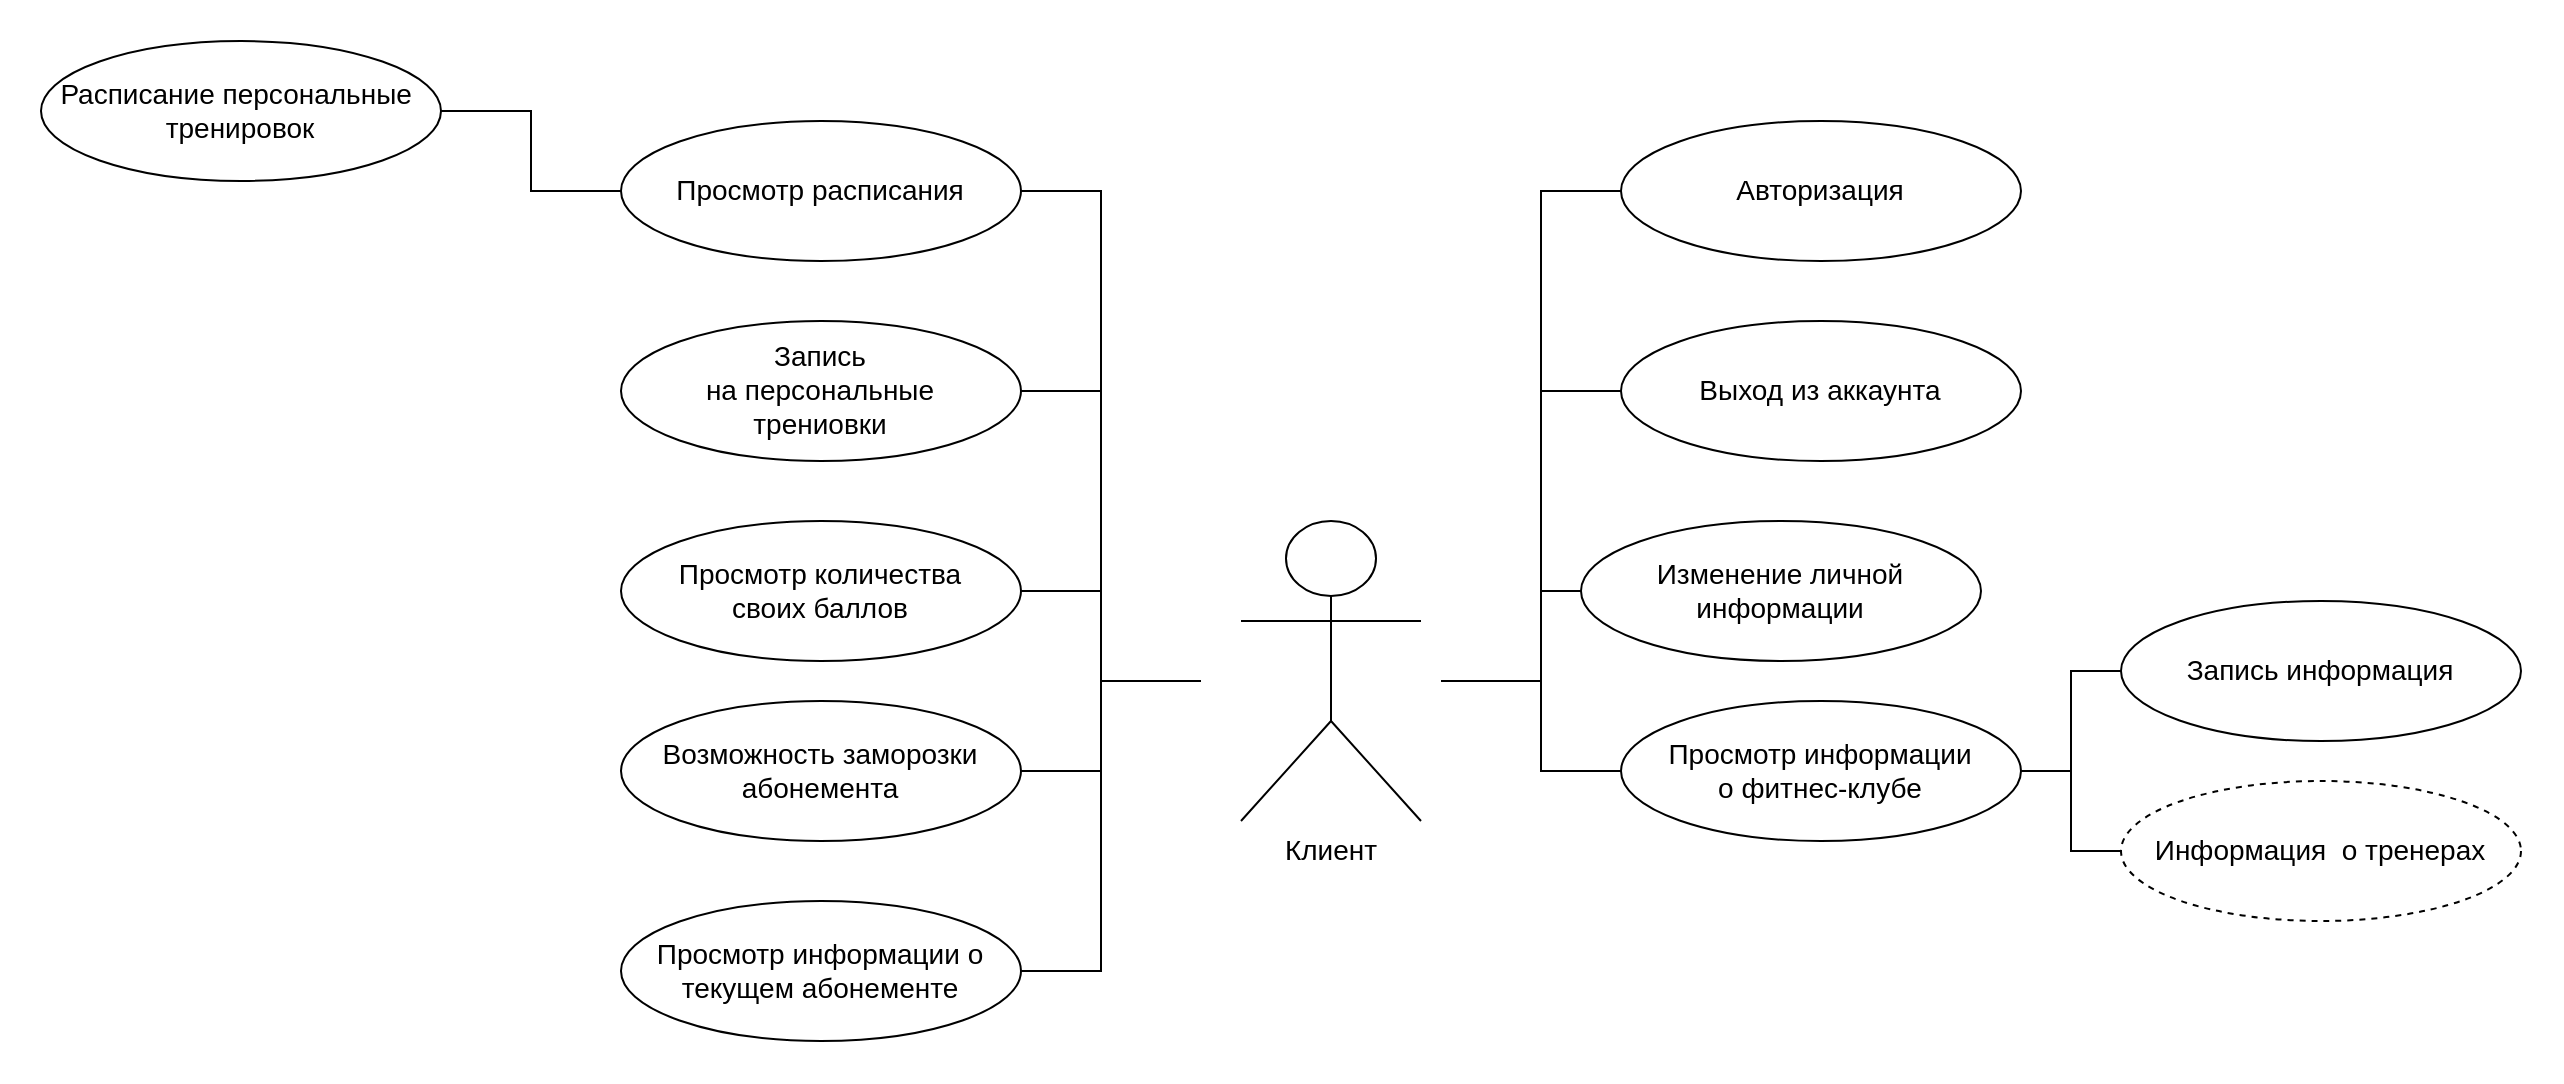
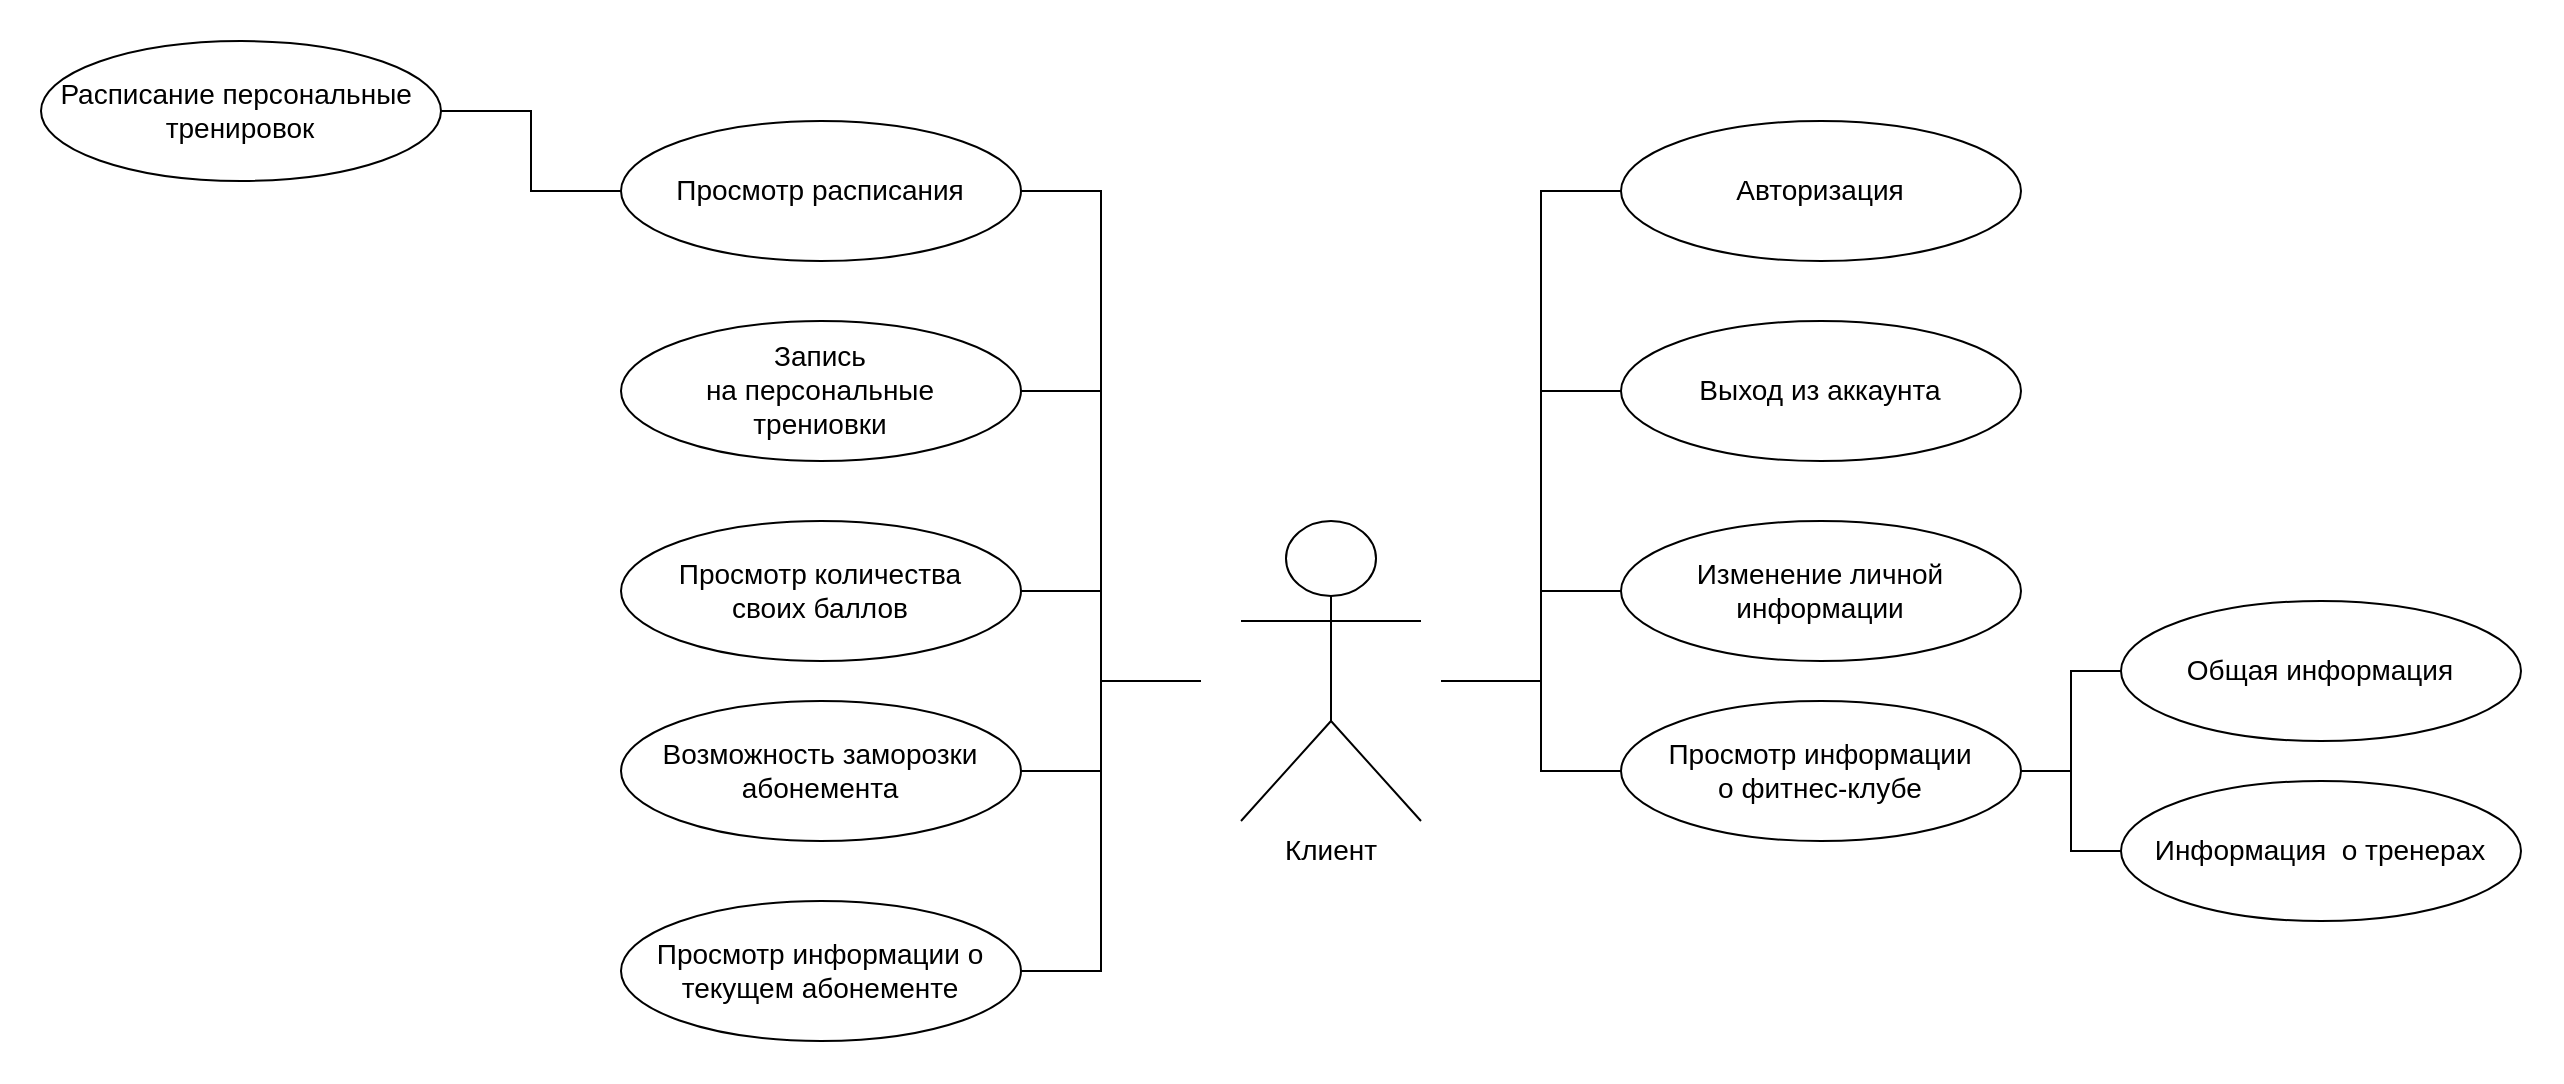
- <mxCell id="4" value="Изменение личной информации" style="ellipse;whiteSpace=wrap;html=1;fontSize=14;" parent="1" vertex="1"><mxGeometry x="790" y="260" width="200" height="70" as="geometry" /></mxCell>
+ <mxCell id="4" value="Изменение личной информации" style="ellipse;whiteSpace=wrap;html=1;fontSize=14;" parent="1" vertex="1"><mxGeometry x="810" y="260" width="200" height="70" as="geometry" /></mxCell>
- <mxCell id="22" value="Запись информация" style="ellipse;whiteSpace=wrap;html=1;fontSize=14;" parent="1" vertex="1"><mxGeometry x="1060" y="300" width="200" height="70" as="geometry" /></mxCell>
+ <mxCell id="22" value="Общая информация" style="ellipse;whiteSpace=wrap;html=1;fontSize=14;" parent="1" vertex="1"><mxGeometry x="1060" y="300" width="200" height="70" as="geometry" /></mxCell>
- <mxCell id="24" value="Информация&amp;nbsp; о тренерах" style="ellipse;whiteSpace=wrap;html=1;fontSize=14;dashed=1;" parent="1" vertex="1"><mxGeometry x="1060" y="390" width="200" height="70" as="geometry" /></mxCell>
+ <mxCell id="24" value="Информация&amp;nbsp; о тренерах" style="ellipse;whiteSpace=wrap;html=1;fontSize=14;" parent="1" vertex="1"><mxGeometry x="1060" y="390" width="200" height="70" as="geometry" /></mxCell>
